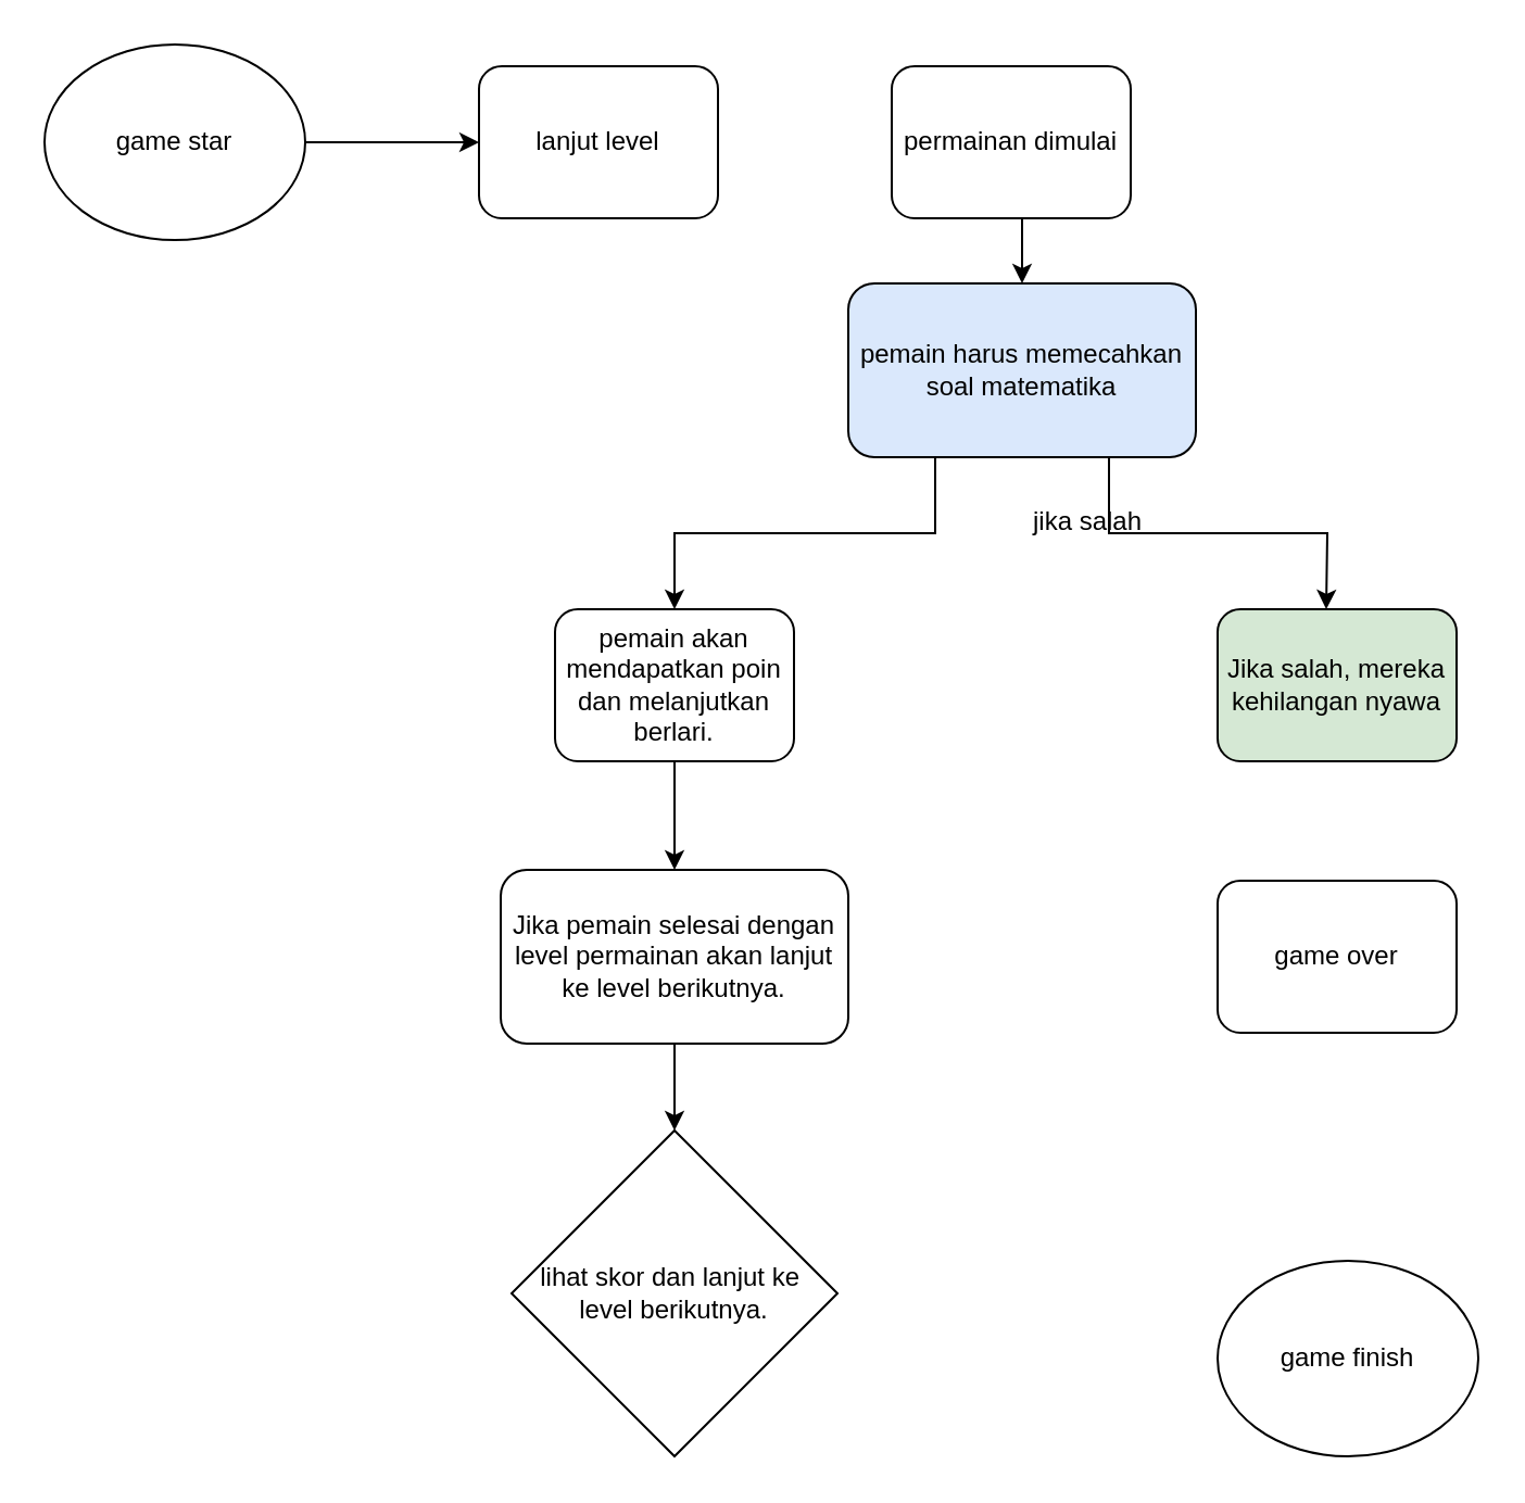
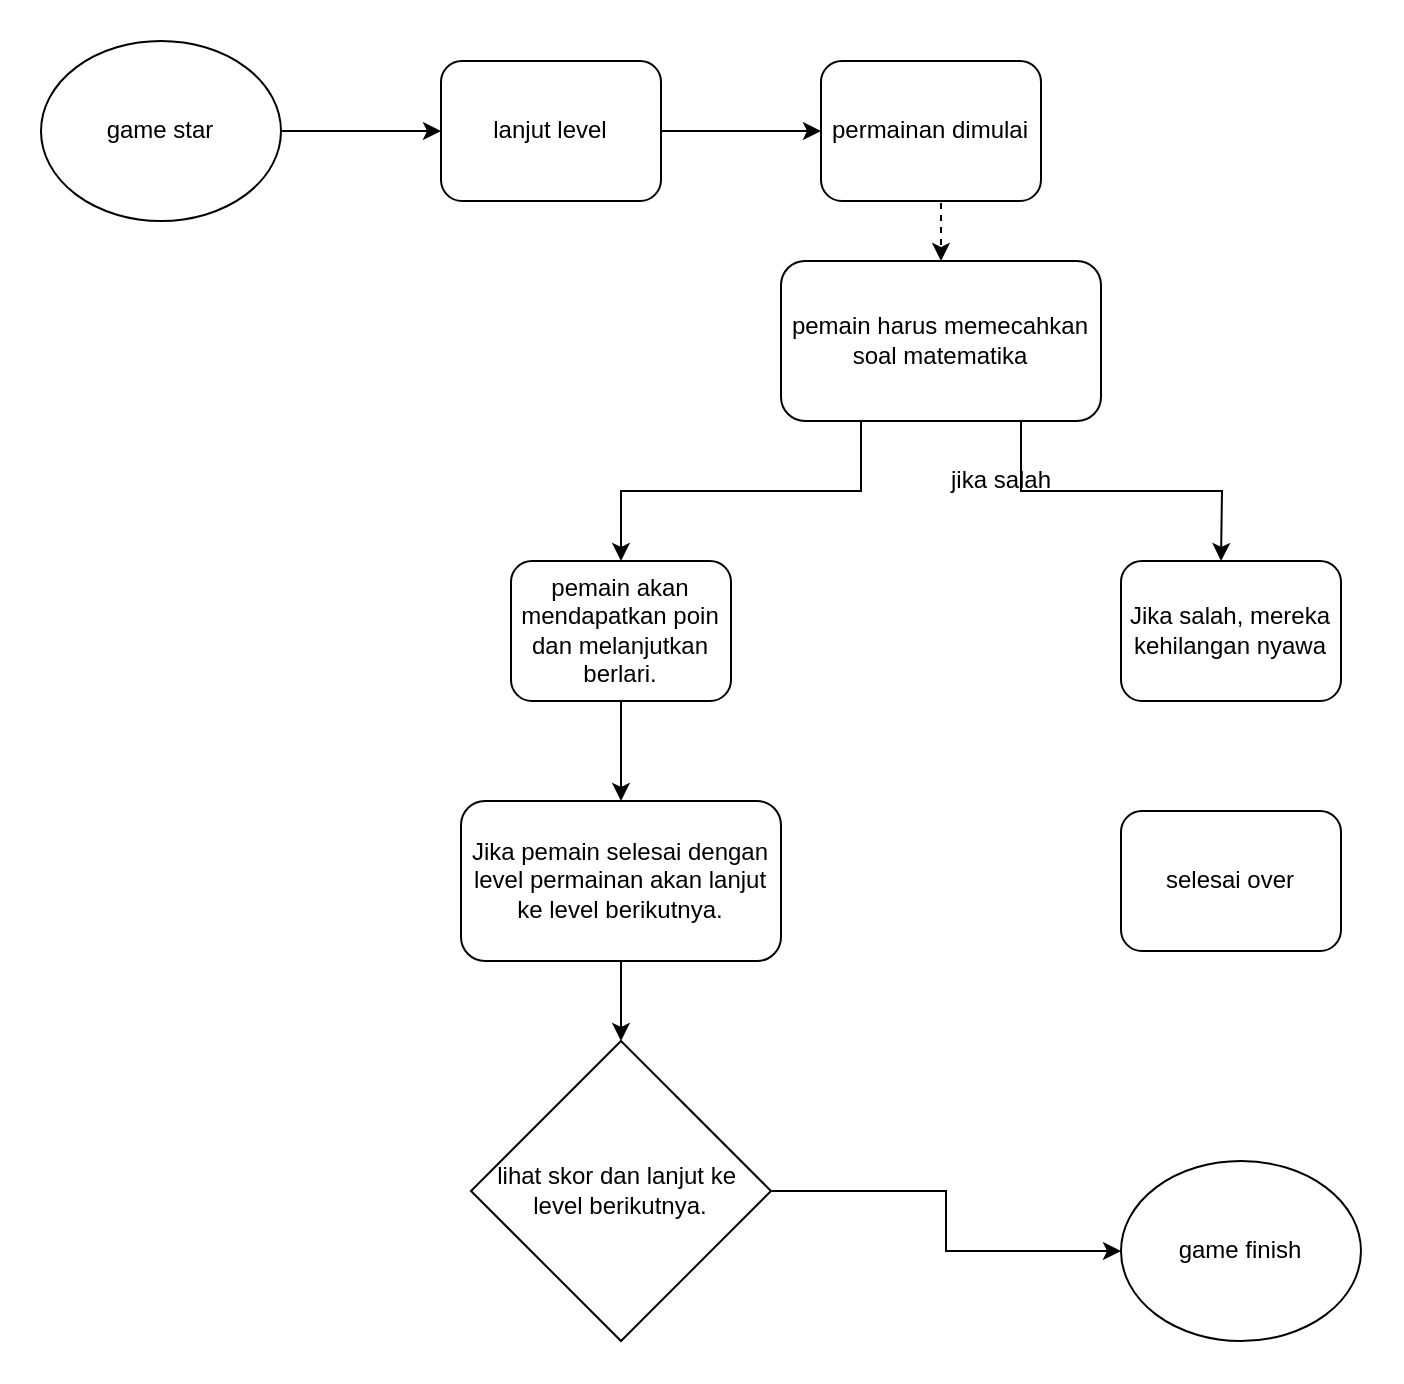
+ <mxCell id="5" value="" style="edgeStyle=orthogonalEdgeStyle;rounded=0;orthogonalLoop=1;jettySize=auto;html=1;exitX=1;exitY=0.5;exitDx=0;exitDy=0;" edge="1" parent="1" source="4" target="7"><mxGeometry relative="1" as="geometry"><mxPoint x="530" y="75" as="targetPoint" /><mxPoint x="330" y="65" as="sourcePoint" /></mxGeometry></mxCell>
- <mxCell id="6" style="edgeStyle=orthogonalEdgeStyle;rounded=0;orthogonalLoop=1;jettySize=auto;html=1;exitX=0.5;exitY=1;exitDx=0;exitDy=0;entryX=0.5;entryY=0;entryDx=0;entryDy=0;" edge="1" parent="1" source="7" target="10"><mxGeometry relative="1" as="geometry" /></mxCell>
+ <mxCell id="6" style="edgeStyle=orthogonalEdgeStyle;rounded=0;orthogonalLoop=1;jettySize=auto;html=1;exitX=0.5;exitY=1;exitDx=0;exitDy=0;entryX=0.5;entryY=0;entryDx=0;entryDy=0;dashed=1;" edge="1" parent="1" source="7" target="10"><mxGeometry relative="1" as="geometry" /></mxCell>
- <mxCell id="10" value="pemain harus memecahkan soal matematika" style="rounded=1;whiteSpace=wrap;html=1;fillColor=#dae8fc;" vertex="1" parent="1"><mxGeometry x="390" y="130" width="160" height="80" as="geometry" /></mxCell>
+ <mxCell id="10" value="pemain harus memecahkan soal matematika" style="rounded=1;whiteSpace=wrap;html=1;" vertex="1" parent="1"><mxGeometry x="390" y="130" width="160" height="80" as="geometry" /></mxCell>
- <mxCell id="14" value="Jika salah, mereka kehilangan nyawa" style="rounded=1;whiteSpace=wrap;html=1;fillColor=#d5e8d4;" vertex="1" parent="1"><mxGeometry x="560" y="280" width="110" height="70" as="geometry" /></mxCell>
+ <mxCell id="14" value="Jika salah, mereka kehilangan nyawa" style="rounded=1;whiteSpace=wrap;html=1;" vertex="1" parent="1"><mxGeometry x="560" y="280" width="110" height="70" as="geometry" /></mxCell>
- <mxCell id="17" value="game over" style="rounded=1;whiteSpace=wrap;html=1;" vertex="1" parent="1"><mxGeometry x="560" y="405" width="110" height="70" as="geometry" /></mxCell>
+ <mxCell id="17" value="selesai over" style="rounded=1;whiteSpace=wrap;html=1;" vertex="1" parent="1"><mxGeometry x="560" y="405" width="110" height="70" as="geometry" /></mxCell>
+ <mxCell id="20" value="" style="edgeStyle=orthogonalEdgeStyle;rounded=0;orthogonalLoop=1;jettySize=auto;html=1;exitX=1;exitY=0.5;exitDx=0;exitDy=0;" edge="1" parent="1" source="19" target="21"><mxGeometry relative="1" as="geometry"><mxPoint x="570" y="830" as="targetPoint" /><mxPoint x="385" y="595" as="sourcePoint" /></mxGeometry></mxCell>
